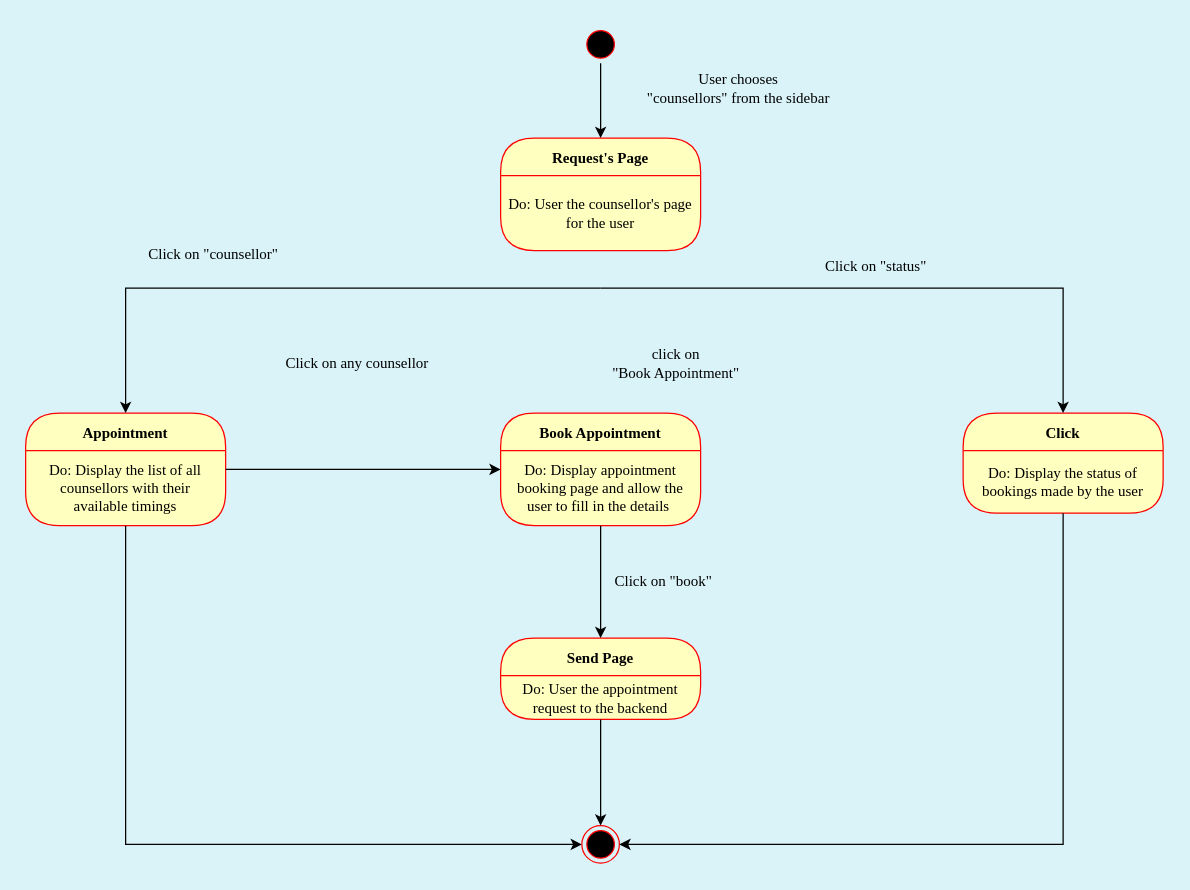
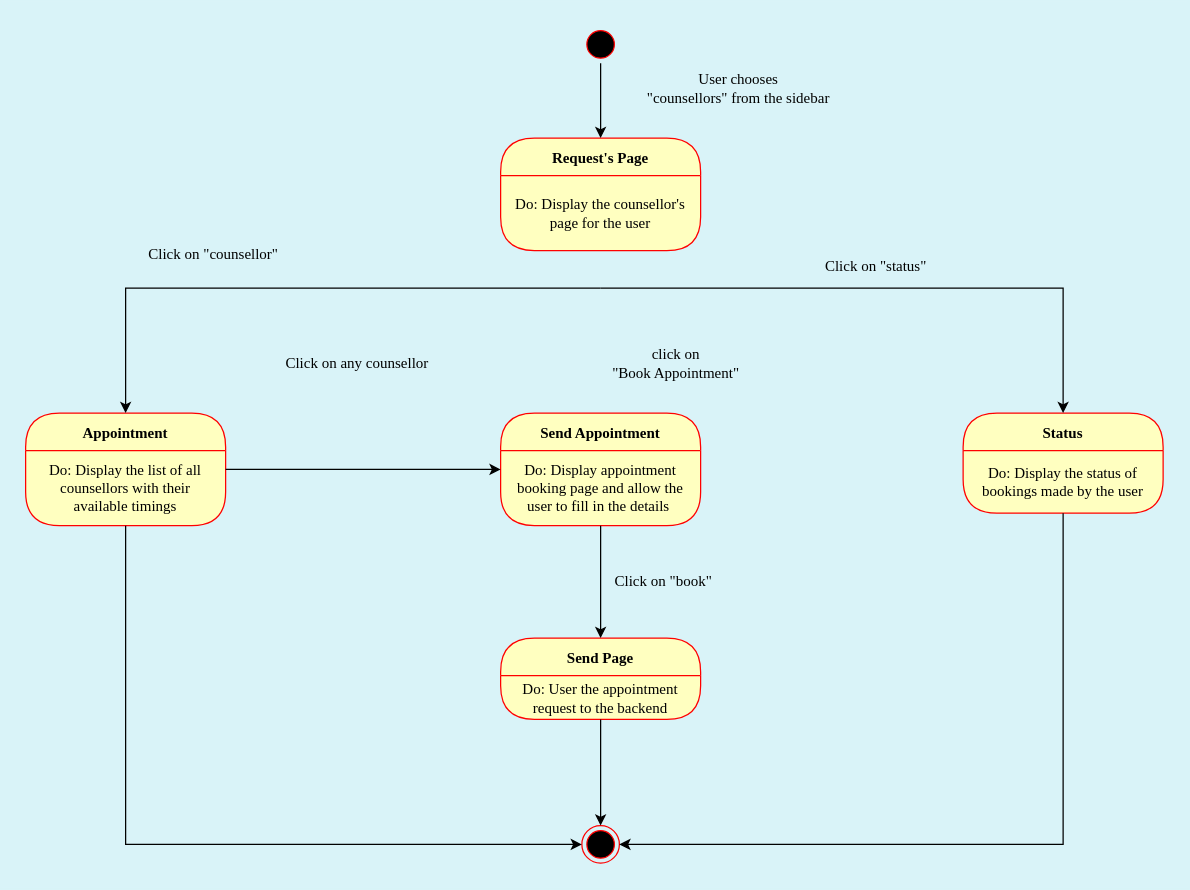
- <mxCell id="3" value="Do: User the counsellor's page for the user" style="text;html=1;strokeColor=none;fillColor=none;align=center;verticalAlign=middle;spacingLeft=4;spacingRight=4;whiteSpace=wrap;overflow=hidden;rotatable=0;fontColor=#000000;fontFamily=Poppins;fontSource=https%3A%2F%2Ffonts.googleapis.com%2Fcss%3Ffamily%3DPoppins;" vertex="1" parent="2"><mxGeometry y="30" width="160" height="60" as="geometry" /></mxCell>
+ <mxCell id="3" value="Do: Display the counsellor's page for the user" style="text;html=1;strokeColor=none;fillColor=none;align=center;verticalAlign=middle;spacingLeft=4;spacingRight=4;whiteSpace=wrap;overflow=hidden;rotatable=0;fontColor=#000000;fontFamily=Poppins;fontSource=https%3A%2F%2Ffonts.googleapis.com%2Fcss%3Ffamily%3DPoppins;" vertex="1" parent="2"><mxGeometry y="30" width="160" height="60" as="geometry" /></mxCell>
- <mxCell id="9" value="Book Appointment" style="swimlane;fontStyle=1;align=center;verticalAlign=middle;childLayout=stackLayout;horizontal=1;startSize=30;horizontalStack=0;resizeParent=0;resizeLast=1;container=0;fontColor=#000000;collapsible=0;rounded=1;arcSize=30;strokeColor=#ff0000;fillColor=#ffffc0;swimlaneFillColor=#ffffc0;dropTarget=0;fontFamily=Poppins;fontSource=https%3A%2F%2Ffonts.googleapis.com%2Fcss%3Ffamily%3DPoppins;" vertex="1" parent="1"><mxGeometry x="400" y="330" width="160" height="90" as="geometry" /></mxCell>
+ <mxCell id="9" value="Send Appointment" style="swimlane;fontStyle=1;align=center;verticalAlign=middle;childLayout=stackLayout;horizontal=1;startSize=30;horizontalStack=0;resizeParent=0;resizeLast=1;container=0;fontColor=#000000;collapsible=0;rounded=1;arcSize=30;strokeColor=#ff0000;fillColor=#ffffc0;swimlaneFillColor=#ffffc0;dropTarget=0;fontFamily=Poppins;fontSource=https%3A%2F%2Ffonts.googleapis.com%2Fcss%3Ffamily%3DPoppins;" vertex="1" parent="1"><mxGeometry x="400" y="330" width="160" height="90" as="geometry" /></mxCell>
- <mxCell id="11" value="Click" style="swimlane;fontStyle=1;align=center;verticalAlign=middle;childLayout=stackLayout;horizontal=1;startSize=30;horizontalStack=0;resizeParent=0;resizeLast=1;container=0;fontColor=#000000;collapsible=0;rounded=1;arcSize=30;strokeColor=#ff0000;fillColor=#ffffc0;swimlaneFillColor=#ffffc0;dropTarget=0;fontFamily=Poppins;fontSource=https%3A%2F%2Ffonts.googleapis.com%2Fcss%3Ffamily%3DPoppins;" vertex="1" parent="1"><mxGeometry x="770" y="330" width="160" height="80" as="geometry" /></mxCell>
+ <mxCell id="11" value="Status" style="swimlane;fontStyle=1;align=center;verticalAlign=middle;childLayout=stackLayout;horizontal=1;startSize=30;horizontalStack=0;resizeParent=0;resizeLast=1;container=0;fontColor=#000000;collapsible=0;rounded=1;arcSize=30;strokeColor=#ff0000;fillColor=#ffffc0;swimlaneFillColor=#ffffc0;dropTarget=0;fontFamily=Poppins;fontSource=https%3A%2F%2Ffonts.googleapis.com%2Fcss%3Ffamily%3DPoppins;" vertex="1" parent="1"><mxGeometry x="770" y="330" width="160" height="80" as="geometry" /></mxCell>
